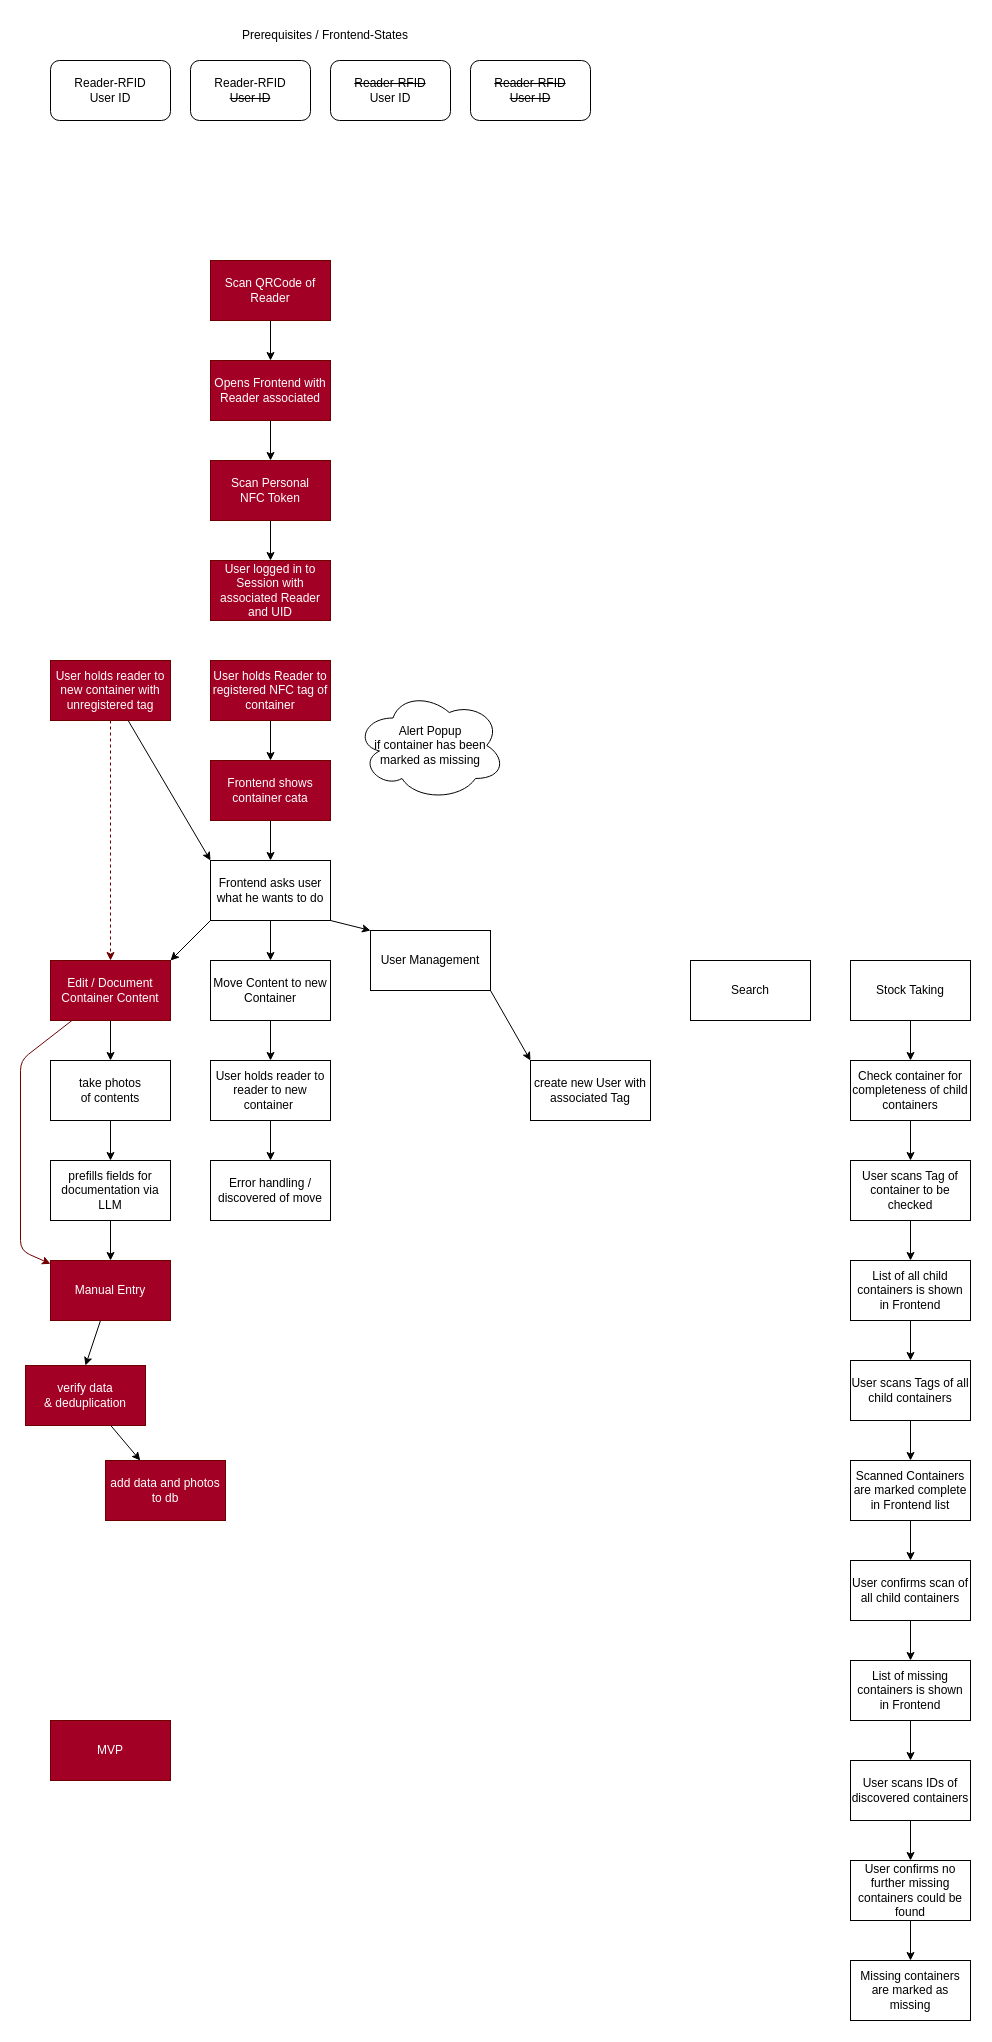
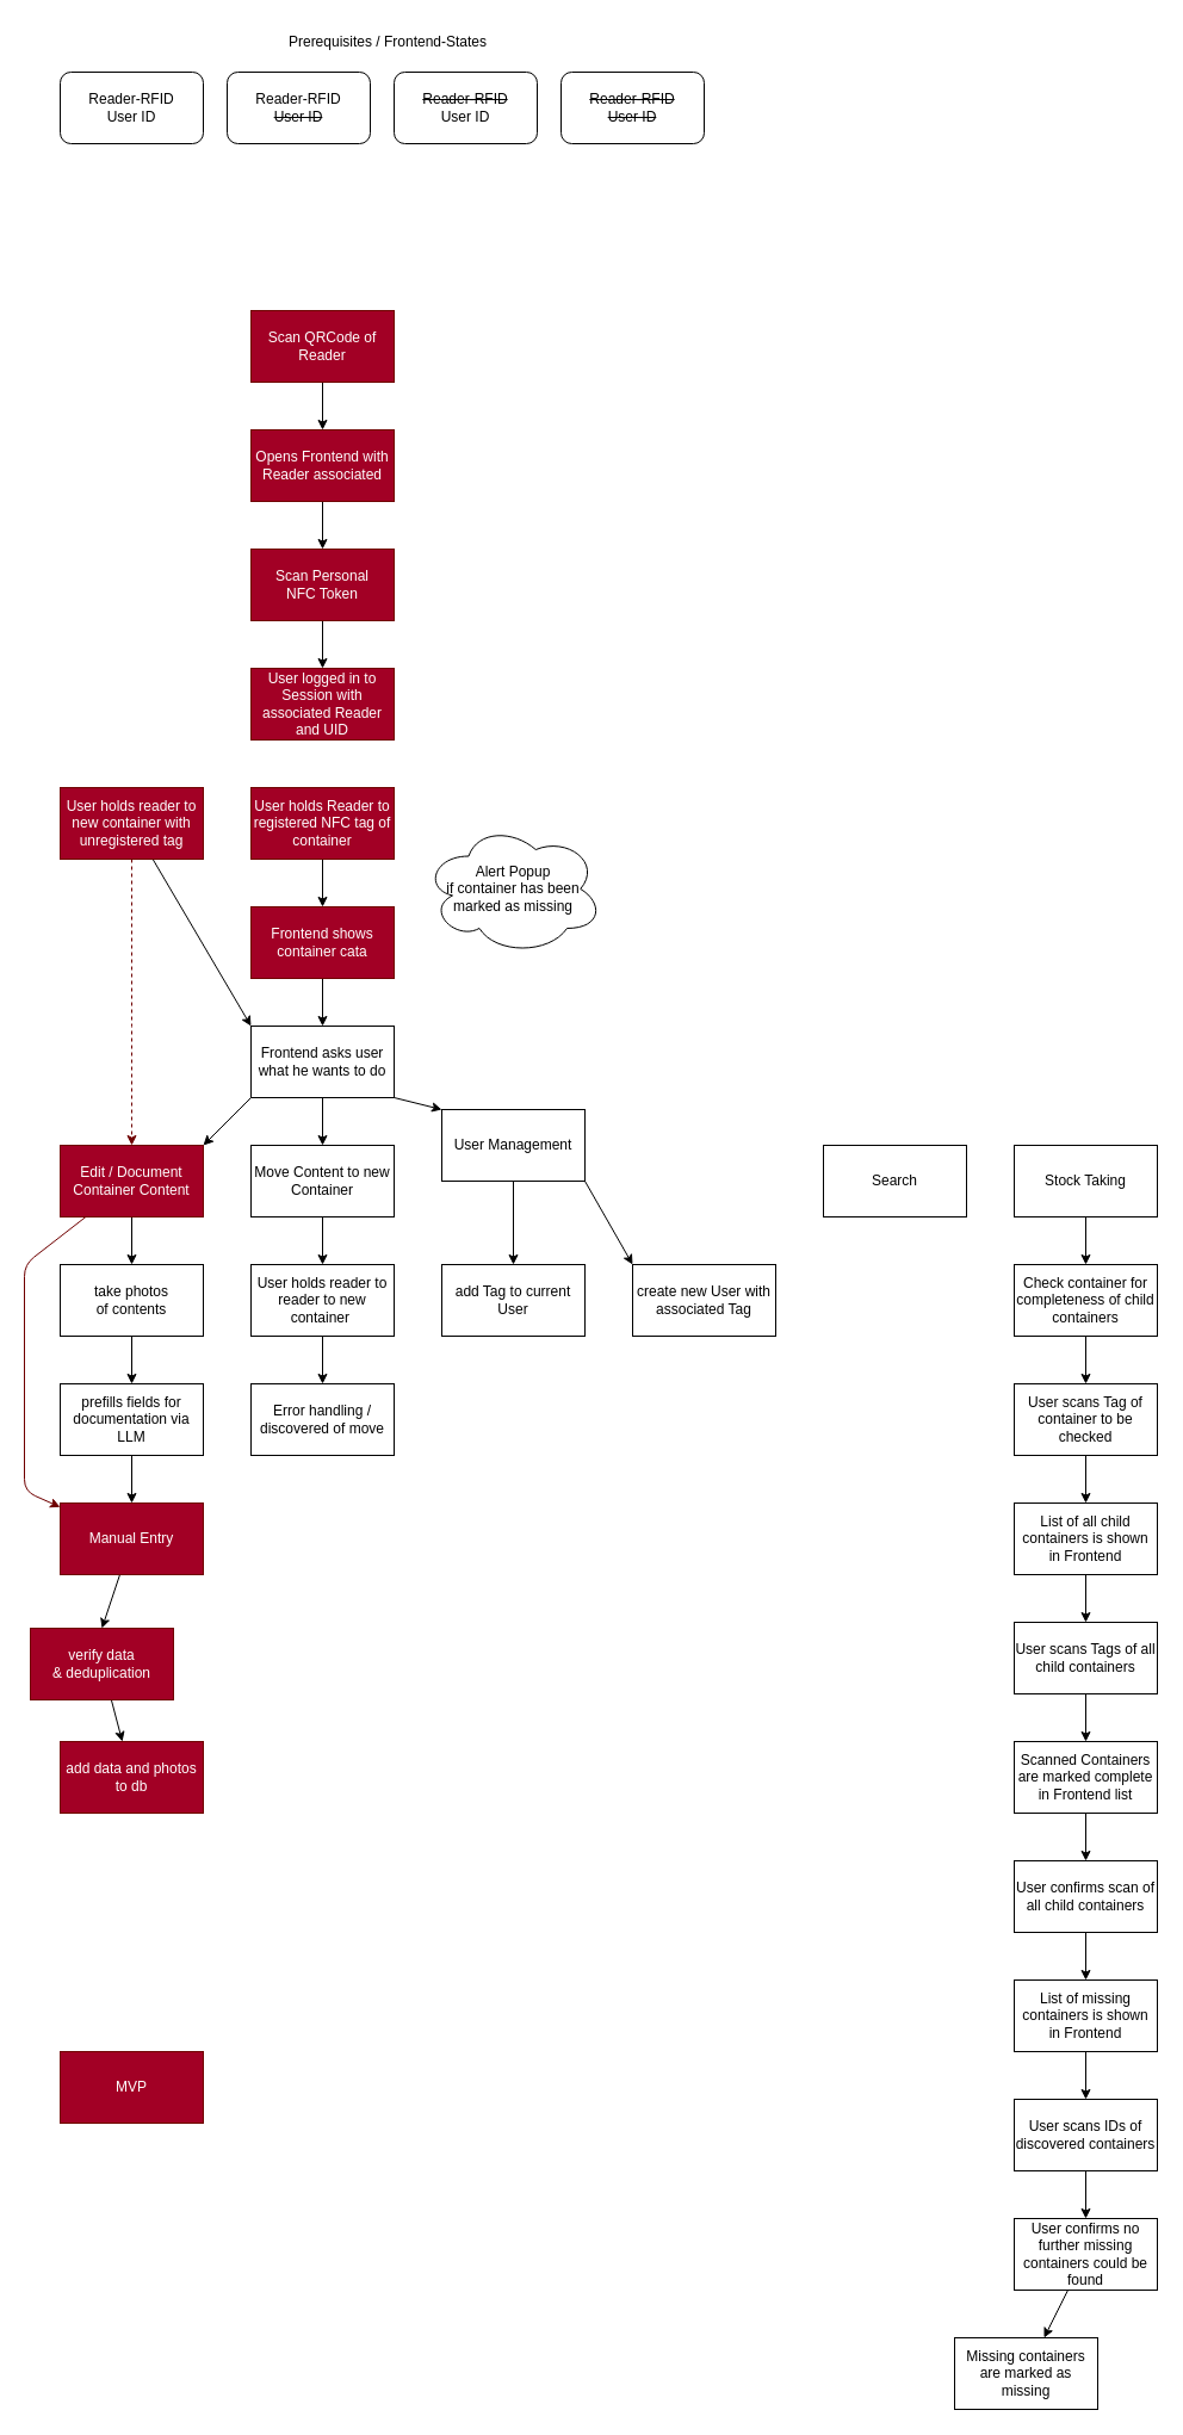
+ <mxCell id="10" value="" style="edgeStyle=none;html=1;exitX=0.5;exitY=1;exitDx=0;exitDy=0;" parent="1" source="38" target="18" edge="1"><mxGeometry relative="1" as="geometry" /></mxCell>
+ <mxCell id="18" value="add Tag to current User" style="whiteSpace=wrap;html=1;" parent="1" vertex="1"><mxGeometry x="370" y="1060" width="120" height="60" as="geometry" /></mxCell>
- <mxCell id="26" value="add data and photos to db" style="whiteSpace=wrap;html=1;fillColor=#a20025;fontColor=#ffffff;strokeColor=#6F0000;" parent="1" vertex="1"><mxGeometry x="105" y="1460" width="120" height="60" as="geometry" /></mxCell>
+ <mxCell id="26" value="add data and photos to db" style="whiteSpace=wrap;html=1;fillColor=#a20025;fontColor=#ffffff;strokeColor=#6F0000;" parent="1" vertex="1"><mxGeometry x="50" y="1460" width="120" height="60" as="geometry" /></mxCell>
- <mxCell id="72" value="Missing containers are marked as missing" style="whiteSpace=wrap;html=1;" parent="1" vertex="1"><mxGeometry x="850" y="1960" width="120" height="60" as="geometry" /></mxCell>
+ <mxCell id="72" value="Missing containers are marked as missing" style="whiteSpace=wrap;html=1;" parent="1" vertex="1"><mxGeometry x="800" y="1960" width="120" height="60" as="geometry" /></mxCell>
